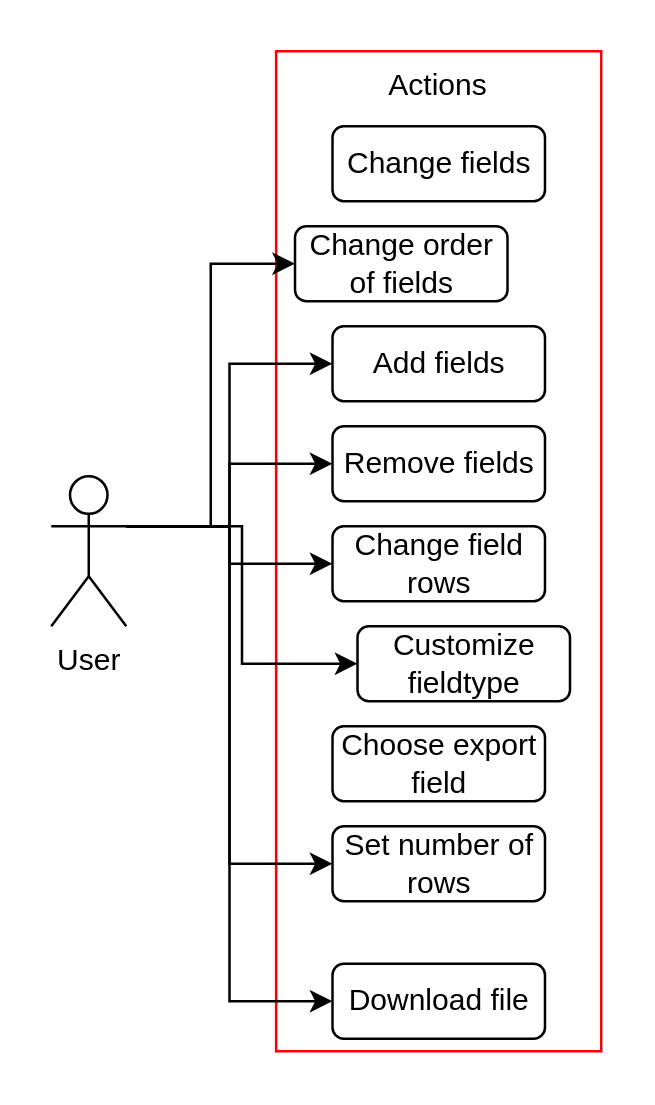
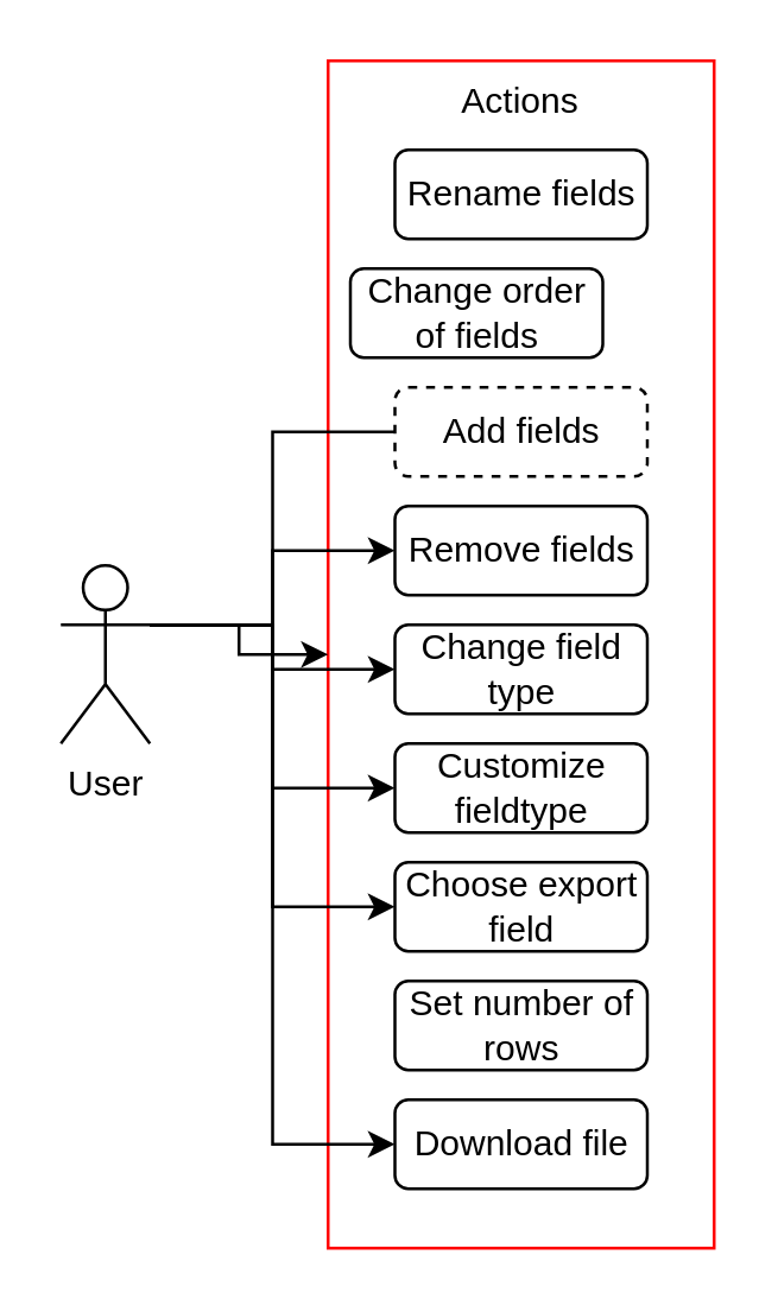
- <mxCell id="12" value="Change fields" style="rounded=1;whiteSpace=wrap;html=1;fillColor=none;" vertex="1" parent="1"><mxGeometry x="132.5" y="50" width="85" height="30" as="geometry" /></mxCell>
+ <mxCell id="12" value="Rename fields" style="rounded=1;whiteSpace=wrap;html=1;fillColor=none;" vertex="1" parent="1"><mxGeometry x="132.5" y="50" width="85" height="30" as="geometry" /></mxCell>
- <mxCell id="3" style="edgeStyle=orthogonalEdgeStyle;rounded=0;orthogonalLoop=1;jettySize=auto;html=1;exitX=1;exitY=0.333;exitDx=0;exitDy=0;exitPerimeter=0;entryX=0;entryY=0.5;entryDx=0;entryDy=0;" edge="1" parent="1" source="11" target="13"><mxGeometry relative="1" as="geometry" /></mxCell>
+ <mxCell id="3" style="edgeStyle=orthogonalEdgeStyle;rounded=0;orthogonalLoop=1;jettySize=auto;html=1;exitX=1;exitY=0.333;exitDx=0;exitDy=0;exitPerimeter=0;" edge="1" parent="1" source="11" target="2"><mxGeometry relative="1" as="geometry" /></mxCell>
- <mxCell id="4" style="edgeStyle=orthogonalEdgeStyle;rounded=0;orthogonalLoop=1;jettySize=auto;html=1;exitX=1;exitY=0.333;exitDx=0;exitDy=0;exitPerimeter=0;entryX=0;entryY=0.5;entryDx=0;entryDy=0;" edge="1" parent="1" source="11" target="14"><mxGeometry relative="1" as="geometry" /></mxCell>
+ <mxCell id="4" style="edgeStyle=orthogonalEdgeStyle;rounded=0;orthogonalLoop=1;jettySize=auto;html=1;exitX=1;exitY=0.333;exitDx=0;exitDy=0;exitPerimeter=0;entryX=0;entryY=0.5;entryDx=0;entryDy=0;endArrow=none;" edge="1" parent="1" source="11" target="14"><mxGeometry relative="1" as="geometry" /></mxCell>
- <mxCell id="14" value="Add fields" style="rounded=1;whiteSpace=wrap;html=1;fillColor=none;" vertex="1" parent="1"><mxGeometry x="132.5" y="130" width="85" height="30" as="geometry" /></mxCell>
+ <mxCell id="14" value="Add fields" style="rounded=1;whiteSpace=wrap;html=1;fillColor=none;dashed=1;" vertex="1" parent="1"><mxGeometry x="132.5" y="130" width="85" height="30" as="geometry" /></mxCell>
- <mxCell id="16" value="Change field rows" style="rounded=1;whiteSpace=wrap;html=1;fillColor=none;" vertex="1" parent="1"><mxGeometry x="132.5" y="210" width="85" height="30" as="geometry" /></mxCell>
+ <mxCell id="16" value="Change field type" style="rounded=1;whiteSpace=wrap;html=1;fillColor=none;" vertex="1" parent="1"><mxGeometry x="132.5" y="210" width="85" height="30" as="geometry" /></mxCell>
- <mxCell id="17" value="Customize fieldtype" style="rounded=1;whiteSpace=wrap;html=1;fillColor=none;" vertex="1" parent="1"><mxGeometry x="142.5" y="250" width="85" height="30" as="geometry" /></mxCell>
+ <mxCell id="17" value="Customize fieldtype" style="rounded=1;whiteSpace=wrap;html=1;fillColor=none;" vertex="1" parent="1"><mxGeometry x="132.5" y="250" width="85" height="30" as="geometry" /></mxCell>
+ <mxCell id="8" style="edgeStyle=orthogonalEdgeStyle;rounded=0;orthogonalLoop=1;jettySize=auto;html=1;exitX=1;exitY=0.333;exitDx=0;exitDy=0;exitPerimeter=0;entryX=0;entryY=0.5;entryDx=0;entryDy=0;" edge="1" parent="1" source="11" target="18"><mxGeometry relative="1" as="geometry" /></mxCell>
- <mxCell id="9" style="edgeStyle=orthogonalEdgeStyle;rounded=0;orthogonalLoop=1;jettySize=auto;html=1;exitX=1;exitY=0.333;exitDx=0;exitDy=0;exitPerimeter=0;entryX=0;entryY=0.5;entryDx=0;entryDy=0;" edge="1" parent="1" source="11" target="19"><mxGeometry relative="1" as="geometry" /></mxCell>
- <mxCell id="20" value="Download file" style="rounded=1;whiteSpace=wrap;html=1;fillColor=none;" vertex="1" parent="1"><mxGeometry x="132.5" y="385" width="85" height="30" as="geometry" /></mxCell>
+ <mxCell id="20" value="Download file" style="rounded=1;whiteSpace=wrap;html=1;fillColor=none;" vertex="1" parent="1"><mxGeometry x="132.5" y="370" width="85" height="30" as="geometry" /></mxCell>
